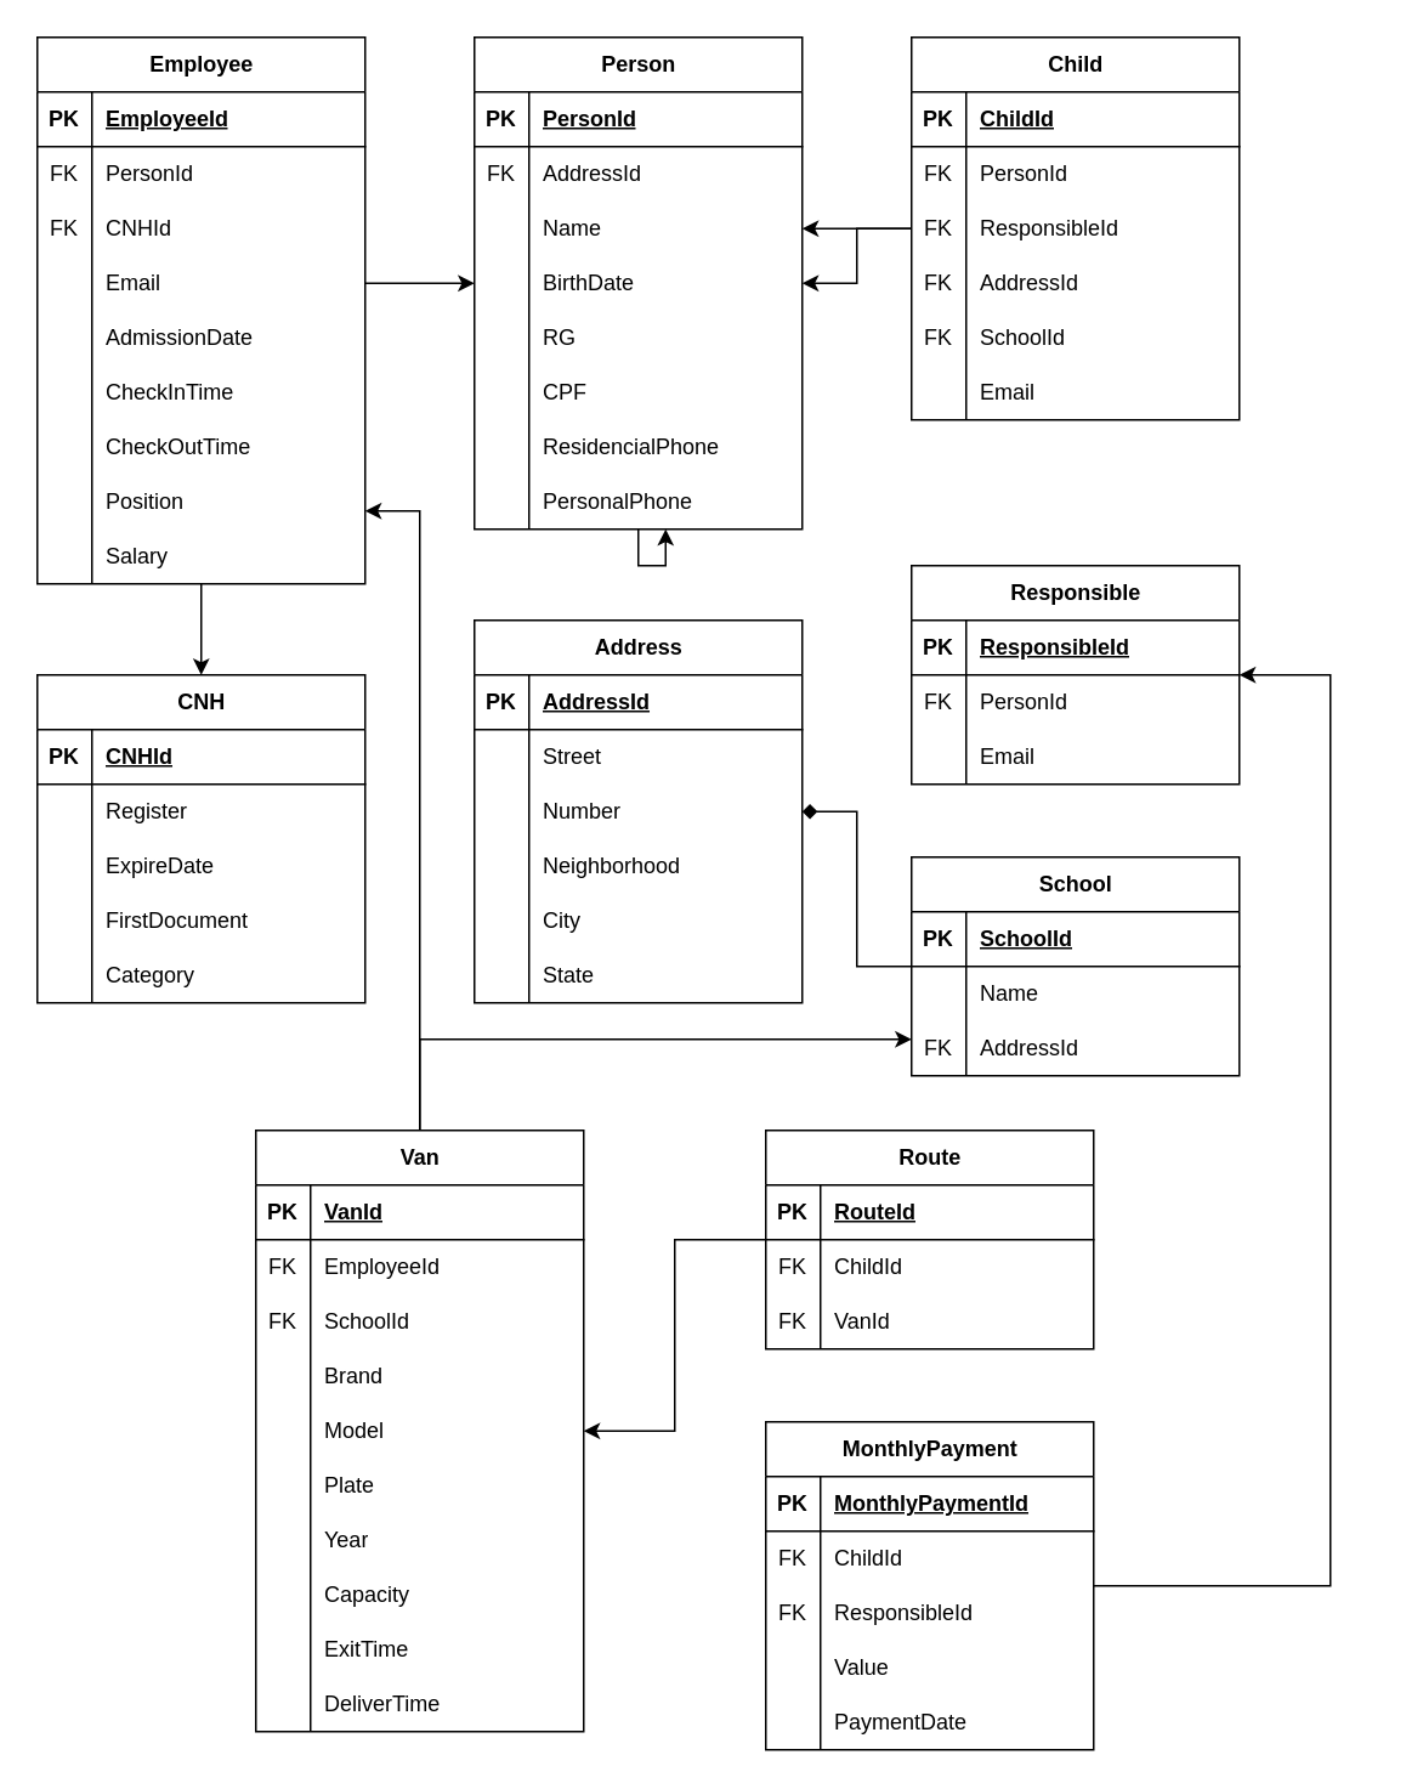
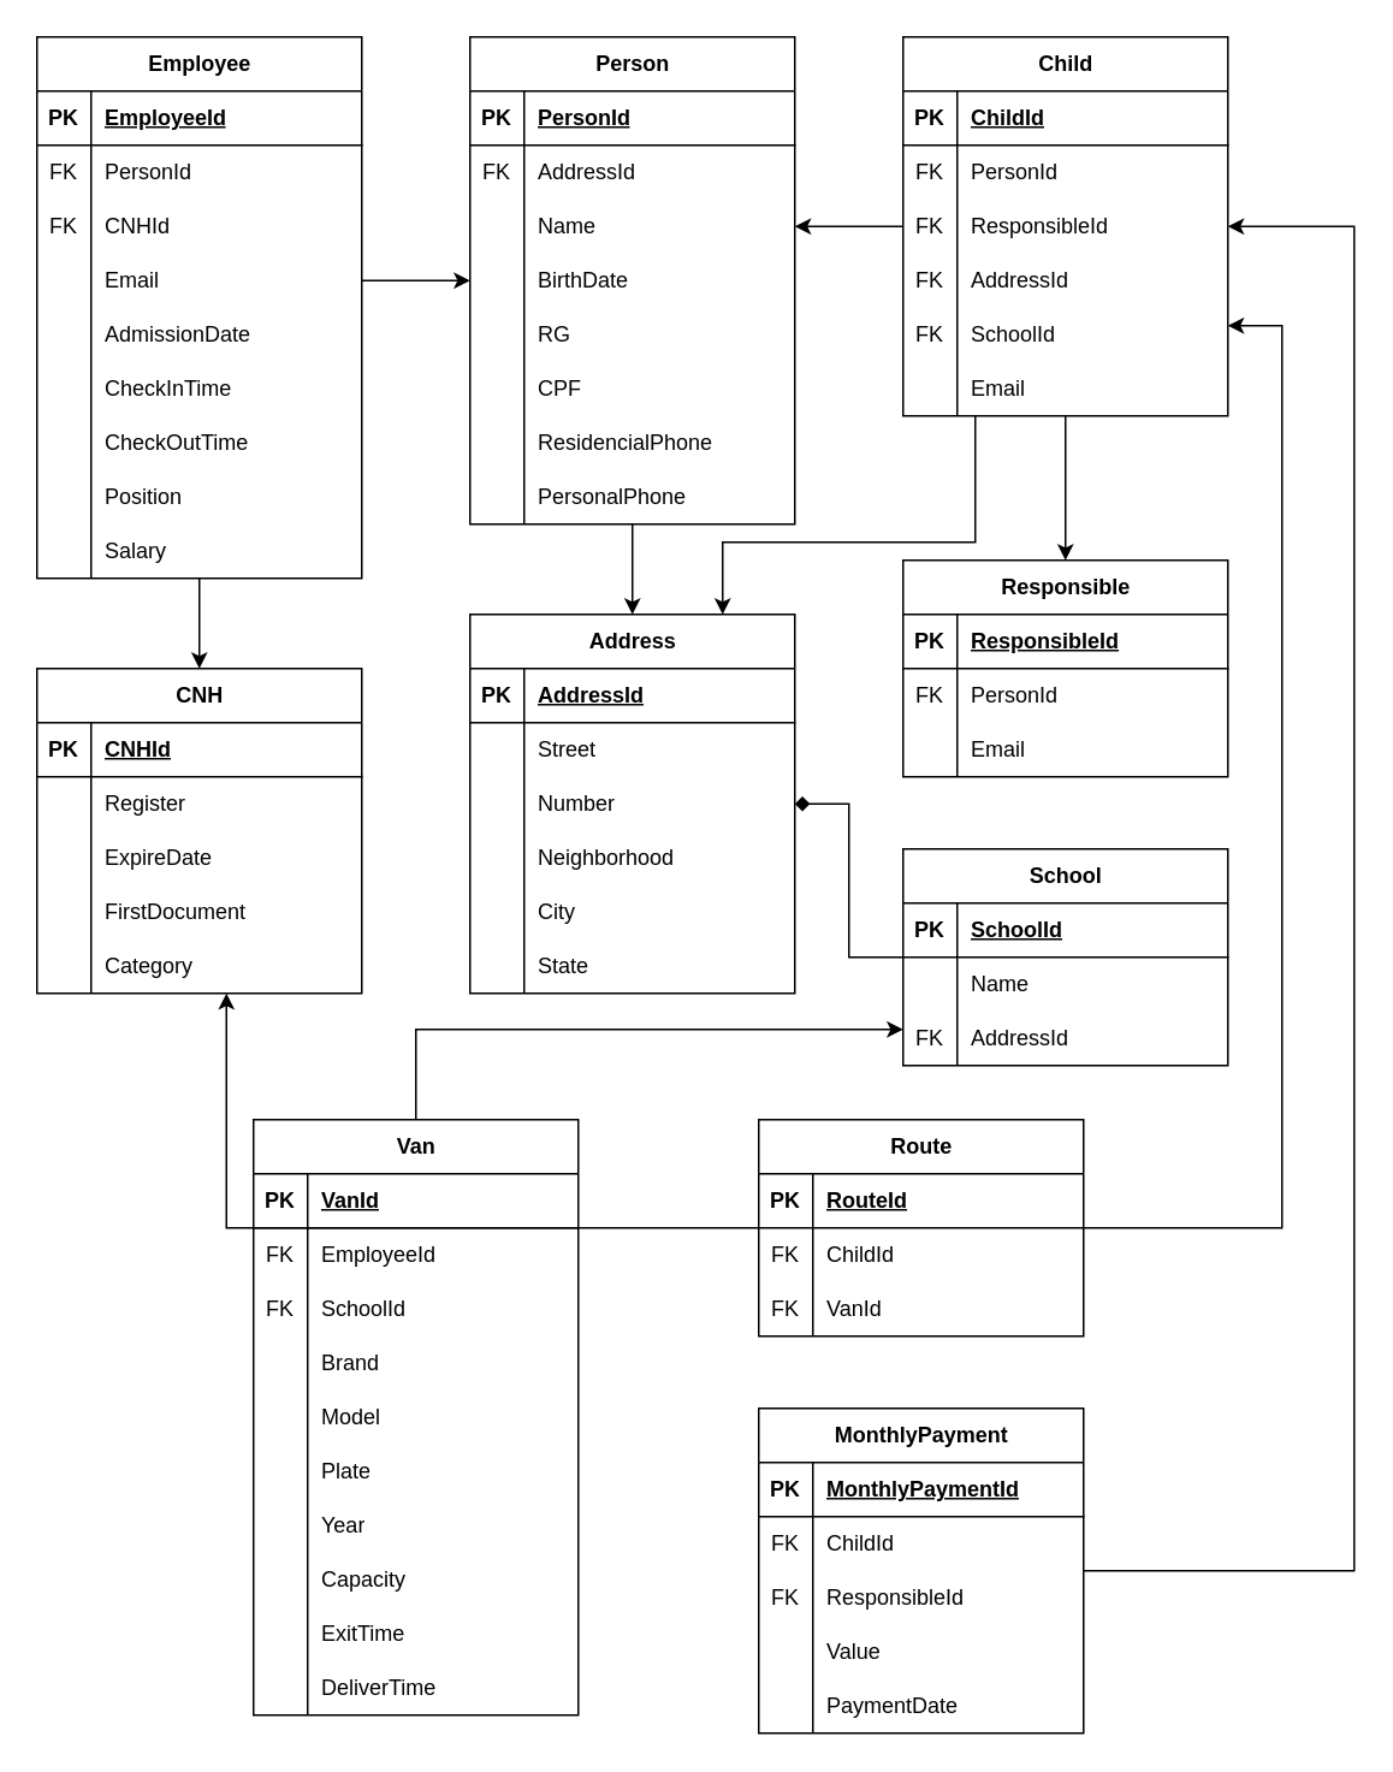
- <mxCell id="68" style="edgeStyle=orthogonalEdgeStyle;rounded=0;orthogonalLoop=1;jettySize=auto;html=1;" parent="1" source="70" target="102" edge="1"><mxGeometry relative="1" as="geometry" /></mxCell>
+ <mxCell id="68" style="edgeStyle=orthogonalEdgeStyle;rounded=0;orthogonalLoop=1;jettySize=auto;html=1;" parent="1" source="70" target="115" edge="1"><mxGeometry relative="1" as="geometry" /></mxCell>
+ <mxCell id="69" style="edgeStyle=orthogonalEdgeStyle;rounded=0;orthogonalLoop=1;jettySize=auto;html=1;" edge="1" parent="1" source="70" target="32"><mxGeometry relative="1" as="geometry"><Array as="points"><mxPoint x="540" y="300" /><mxPoint x="400" y="300" /></Array></mxGeometry></mxCell>
- <mxCell id="89" style="edgeStyle=orthogonalEdgeStyle;rounded=0;orthogonalLoop=1;jettySize=auto;html=1;" parent="1" source="90" target="114" edge="1"><mxGeometry relative="1" as="geometry" /></mxCell>
+ <mxCell id="89" style="edgeStyle=orthogonalEdgeStyle;rounded=0;orthogonalLoop=1;jettySize=auto;html=1;" parent="1" source="90" target="32" edge="1"><mxGeometry relative="1" as="geometry" /></mxCell>
- <mxCell id="126" style="edgeStyle=orthogonalEdgeStyle;rounded=0;orthogonalLoop=1;jettySize=auto;html=1;" parent="1" source="127" target="4" edge="1"><mxGeometry relative="1" as="geometry"><Array as="points"><mxPoint x="230" y="280" /></Array></mxGeometry></mxCell>
+ <mxCell id="159" style="edgeStyle=orthogonalEdgeStyle;rounded=0;orthogonalLoop=1;jettySize=auto;html=1;" parent="1" source="160" target="70" edge="1"><mxGeometry relative="1" as="geometry"><Array as="points"><mxPoint x="710" y="680" /><mxPoint x="710" y="180" /></Array></mxGeometry></mxCell>
+ <mxCell id="181" style="edgeStyle=orthogonalEdgeStyle;rounded=0;orthogonalLoop=1;jettySize=auto;html=1;" parent="1" source="183" target="70" edge="1"><mxGeometry relative="1" as="geometry"><Array as="points"><mxPoint x="750" y="870" /><mxPoint x="750" y="125" /></Array></mxGeometry></mxCell>
- <mxCell id="182" style="edgeStyle=orthogonalEdgeStyle;rounded=0;orthogonalLoop=1;jettySize=auto;html=1;" parent="1" source="183" target="115" edge="1"><mxGeometry relative="1" as="geometry"><Array as="points"><mxPoint x="730" y="870" /><mxPoint x="730" y="370" /></Array></mxGeometry></mxCell>
- <mxCell id="158" style="edgeStyle=orthogonalEdgeStyle;rounded=0;orthogonalLoop=1;jettySize=auto;html=1;" parent="1" source="160" target="127" edge="1"><mxGeometry relative="1" as="geometry" /></mxCell>
+ <mxCell id="158" style="edgeStyle=orthogonalEdgeStyle;rounded=0;orthogonalLoop=1;jettySize=auto;html=1;" parent="1" source="160" target="66" edge="1"><mxGeometry relative="1" as="geometry" /></mxCell>
